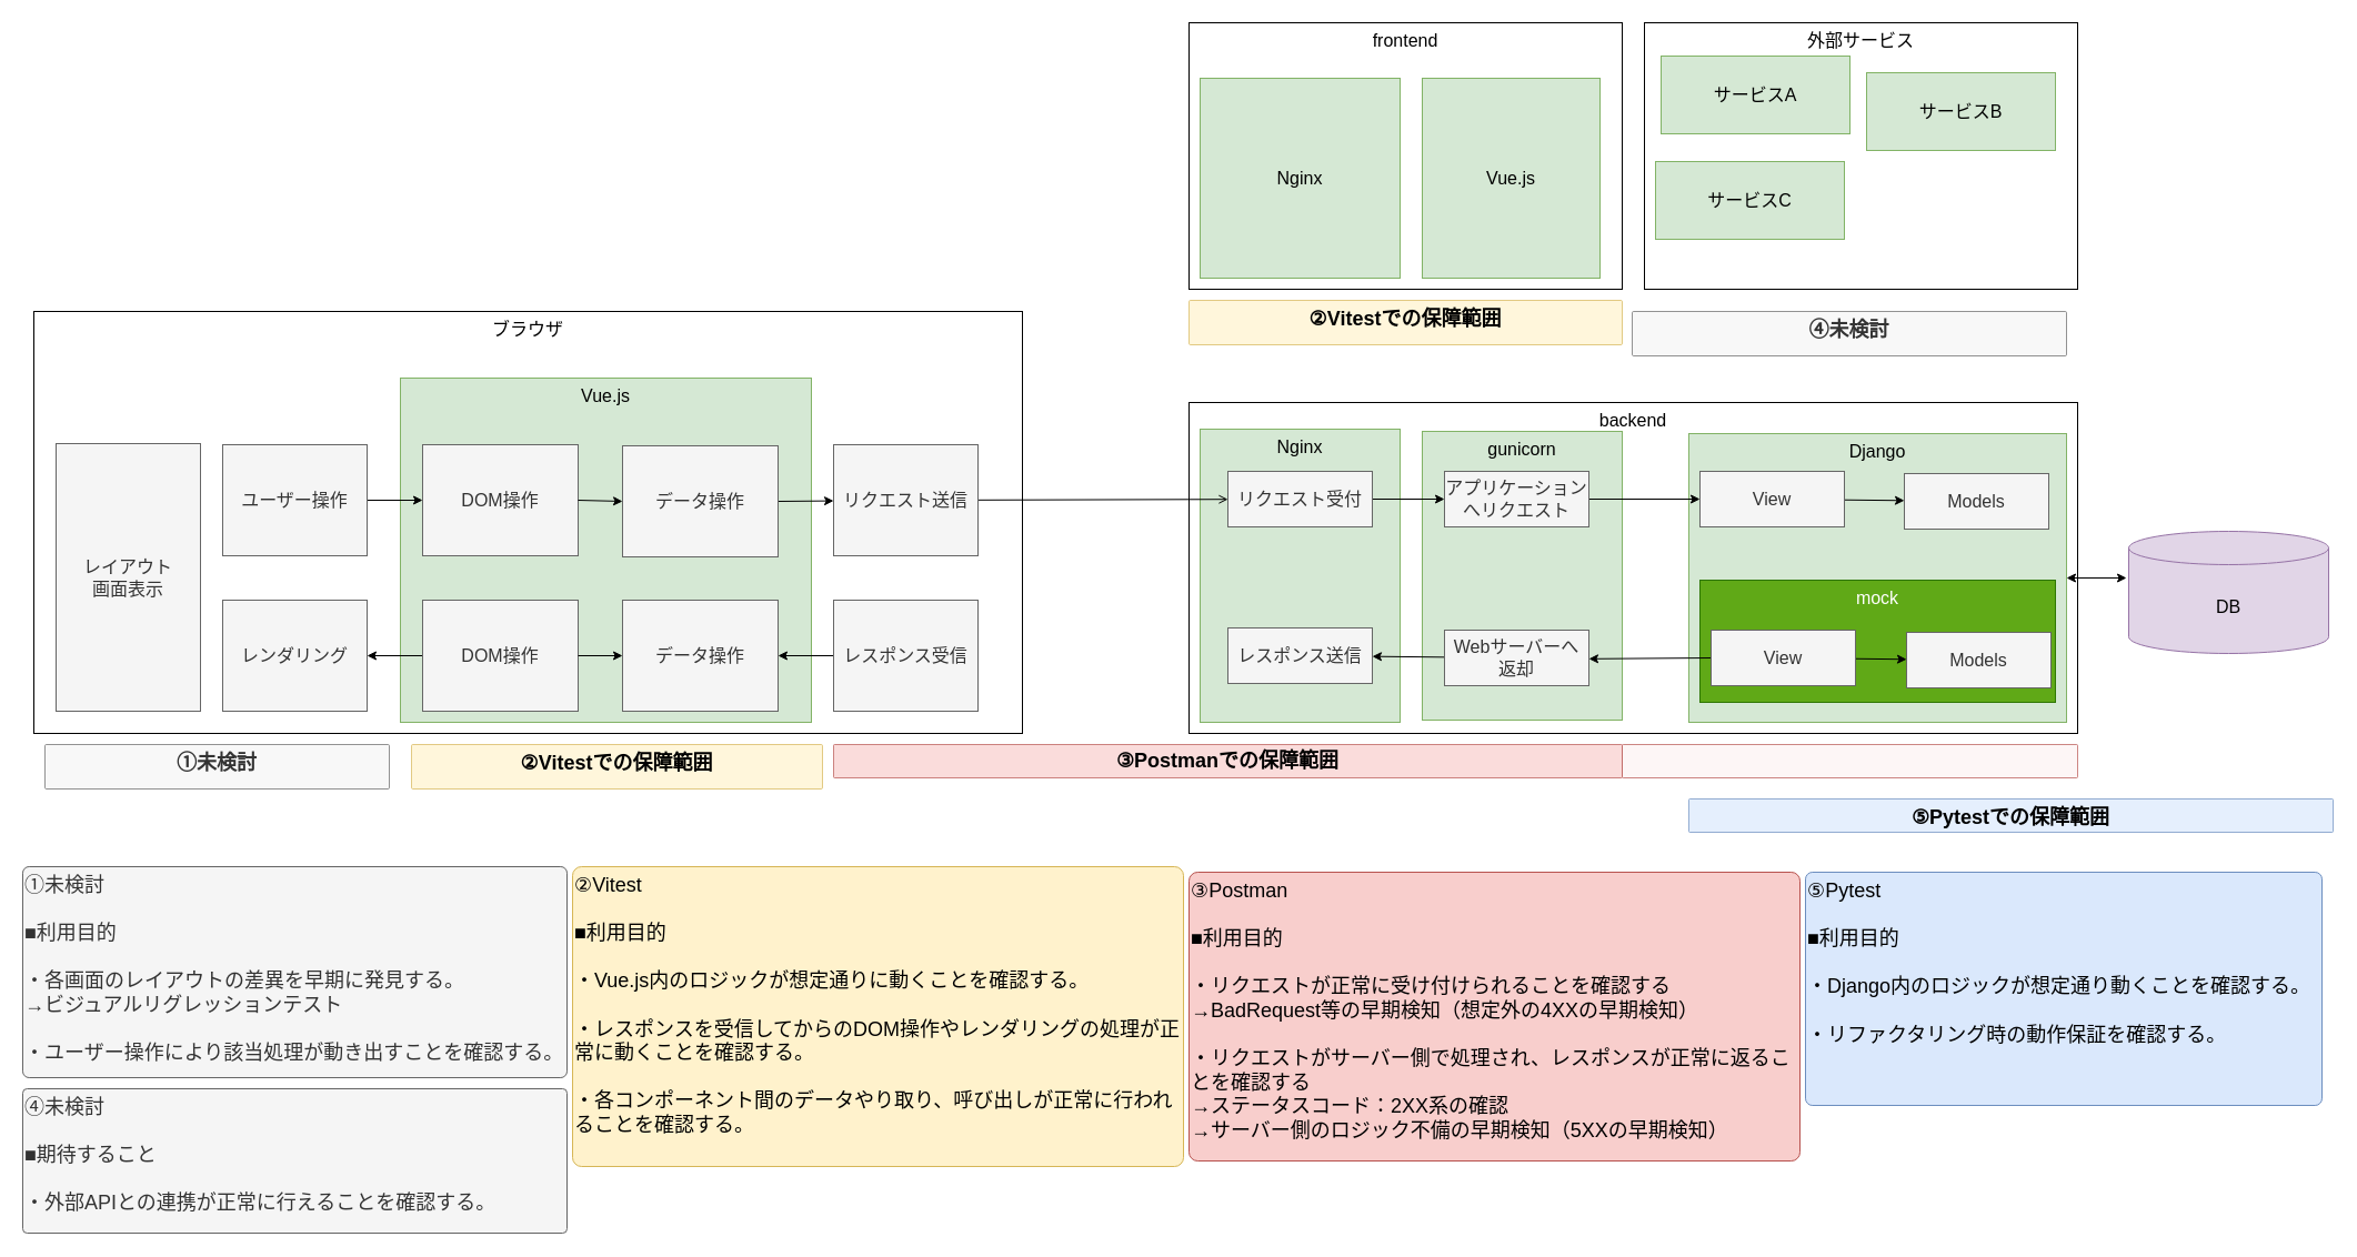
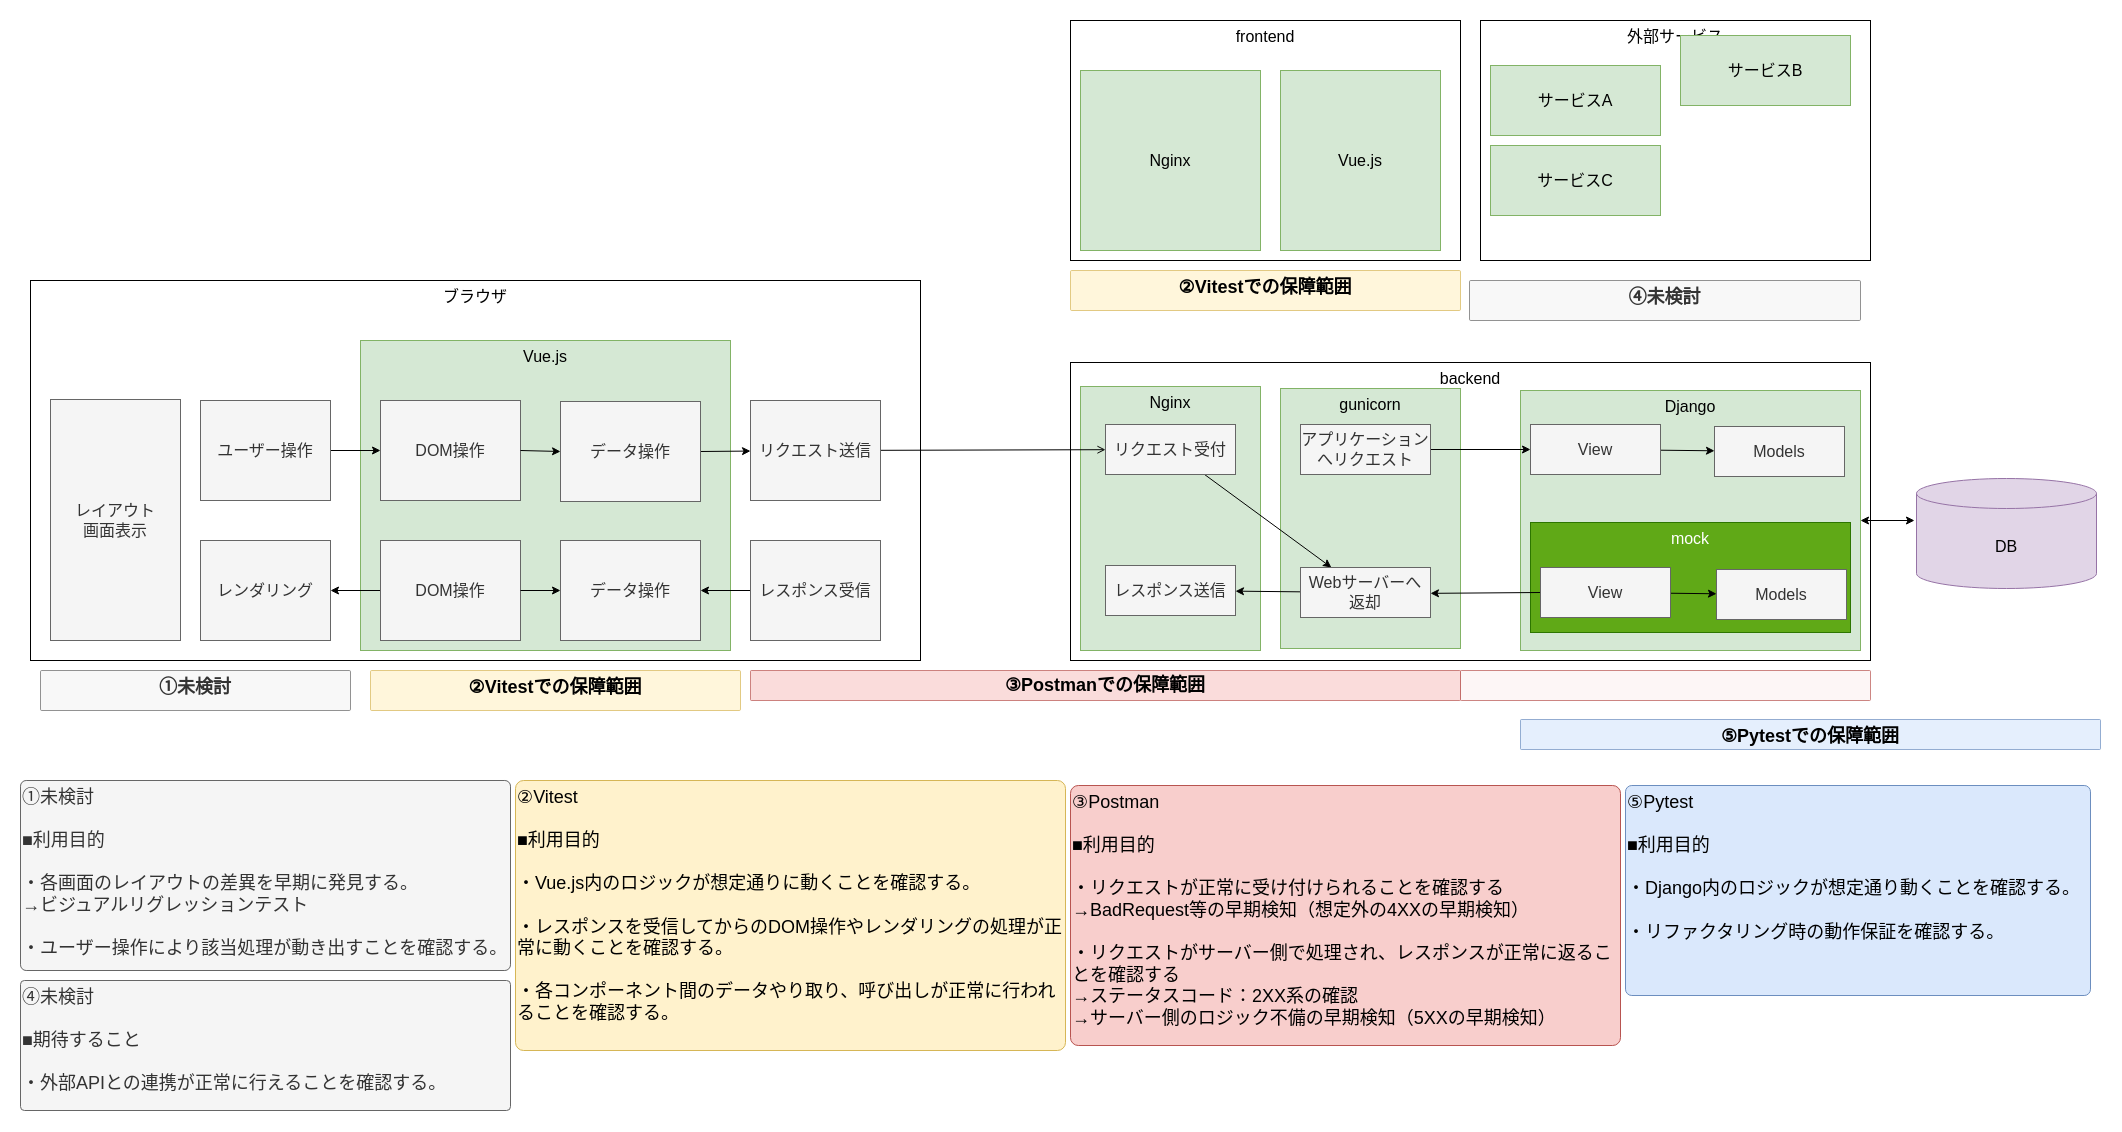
- <mxCell id="13" value="サービスA" style="rounded=0;whiteSpace=wrap;html=1;fillColor=#d5e8d4;strokeColor=#82b366;fontSize=16;" parent="1" vertex="1"><mxGeometry x="1495" y="50" width="170" height="70" as="geometry" /></mxCell>
+ <mxCell id="13" value="サービスA" style="rounded=0;whiteSpace=wrap;html=1;fillColor=#d5e8d4;strokeColor=#82b366;fontSize=16;" parent="1" vertex="1"><mxGeometry x="1490" y="65" width="170" height="70" as="geometry" /></mxCell>
- <mxCell id="14" value="サービスB" style="rounded=0;whiteSpace=wrap;html=1;fillColor=#d5e8d4;strokeColor=#82b366;fontSize=16;" parent="1" vertex="1"><mxGeometry x="1680" y="65" width="170" height="70" as="geometry" /></mxCell>
+ <mxCell id="14" value="サービスB" style="rounded=0;whiteSpace=wrap;html=1;fillColor=#d5e8d4;strokeColor=#82b366;fontSize=16;" parent="1" vertex="1"><mxGeometry x="1680" y="35" width="170" height="70" as="geometry" /></mxCell>
- <mxCell id="30" style="edgeStyle=none;html=1;fontSize=16;startArrow=none;startFill=0;" parent="1" source="31" target="33" edge="1"><mxGeometry relative="1" as="geometry" /></mxCell>
+ <mxCell id="30" style="edgeStyle=none;html=1;fontSize=16;startArrow=none;startFill=0;" parent="1" source="31" target="40" edge="1"><mxGeometry relative="1" as="geometry" /></mxCell>
